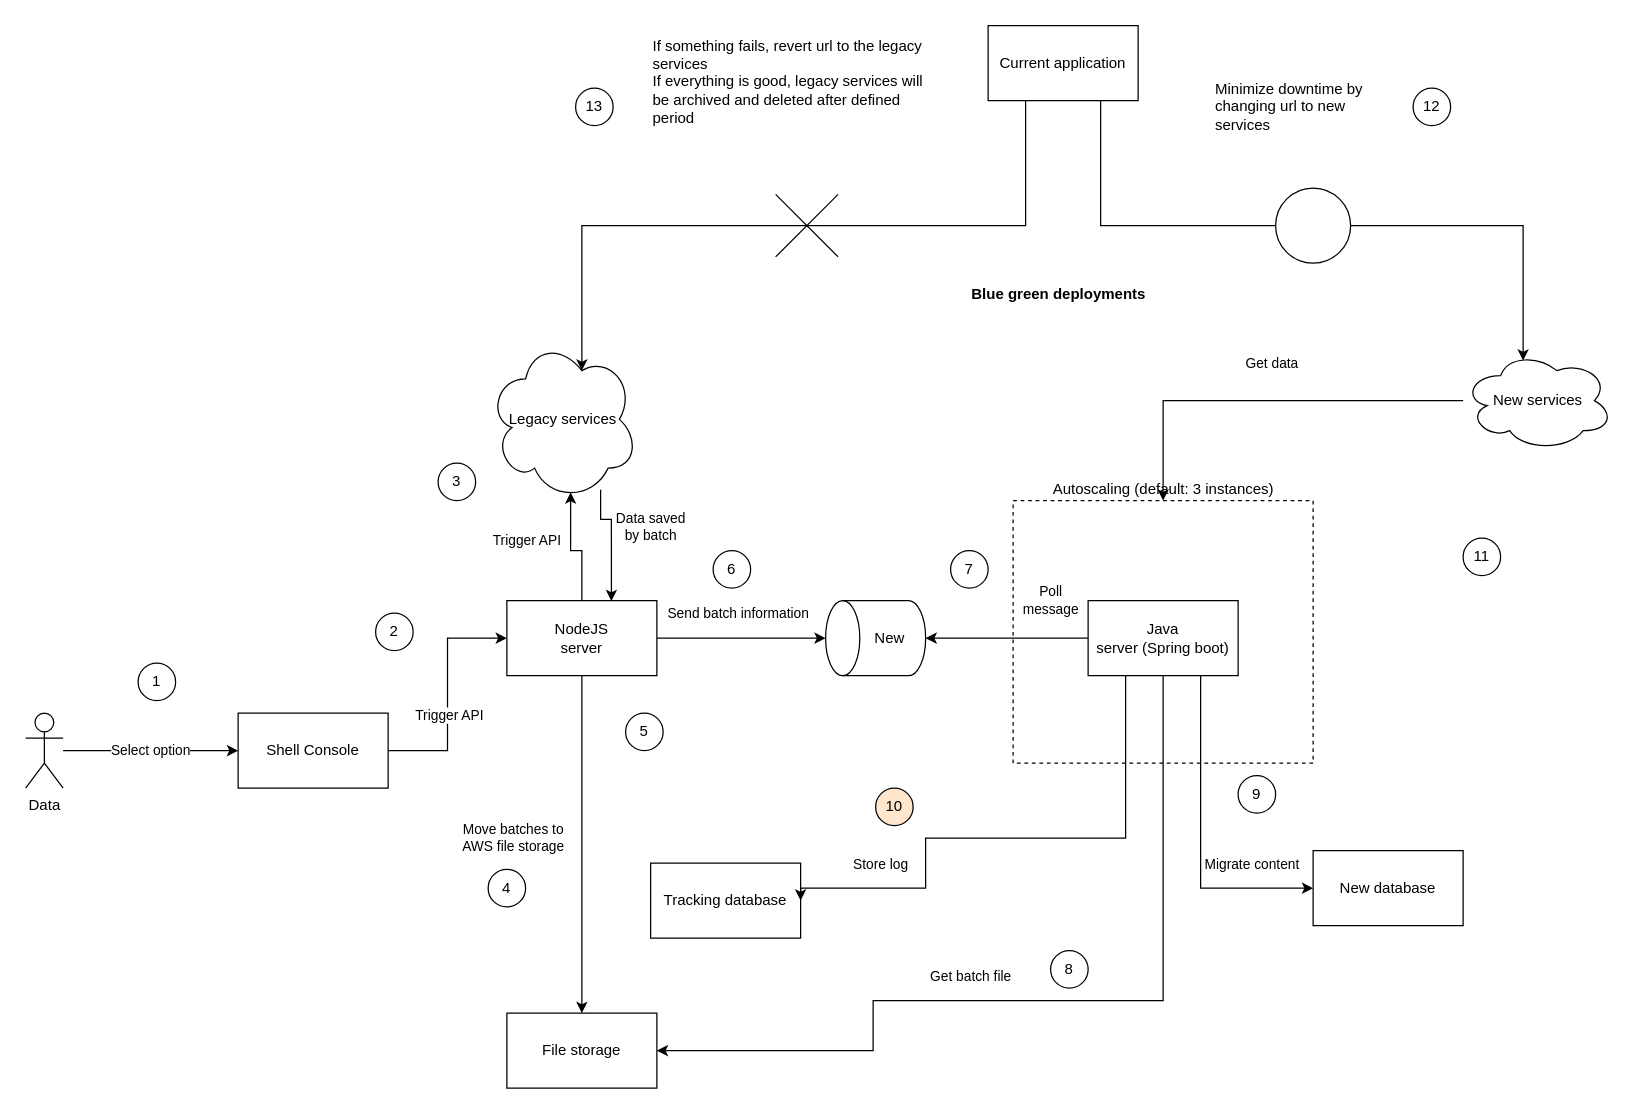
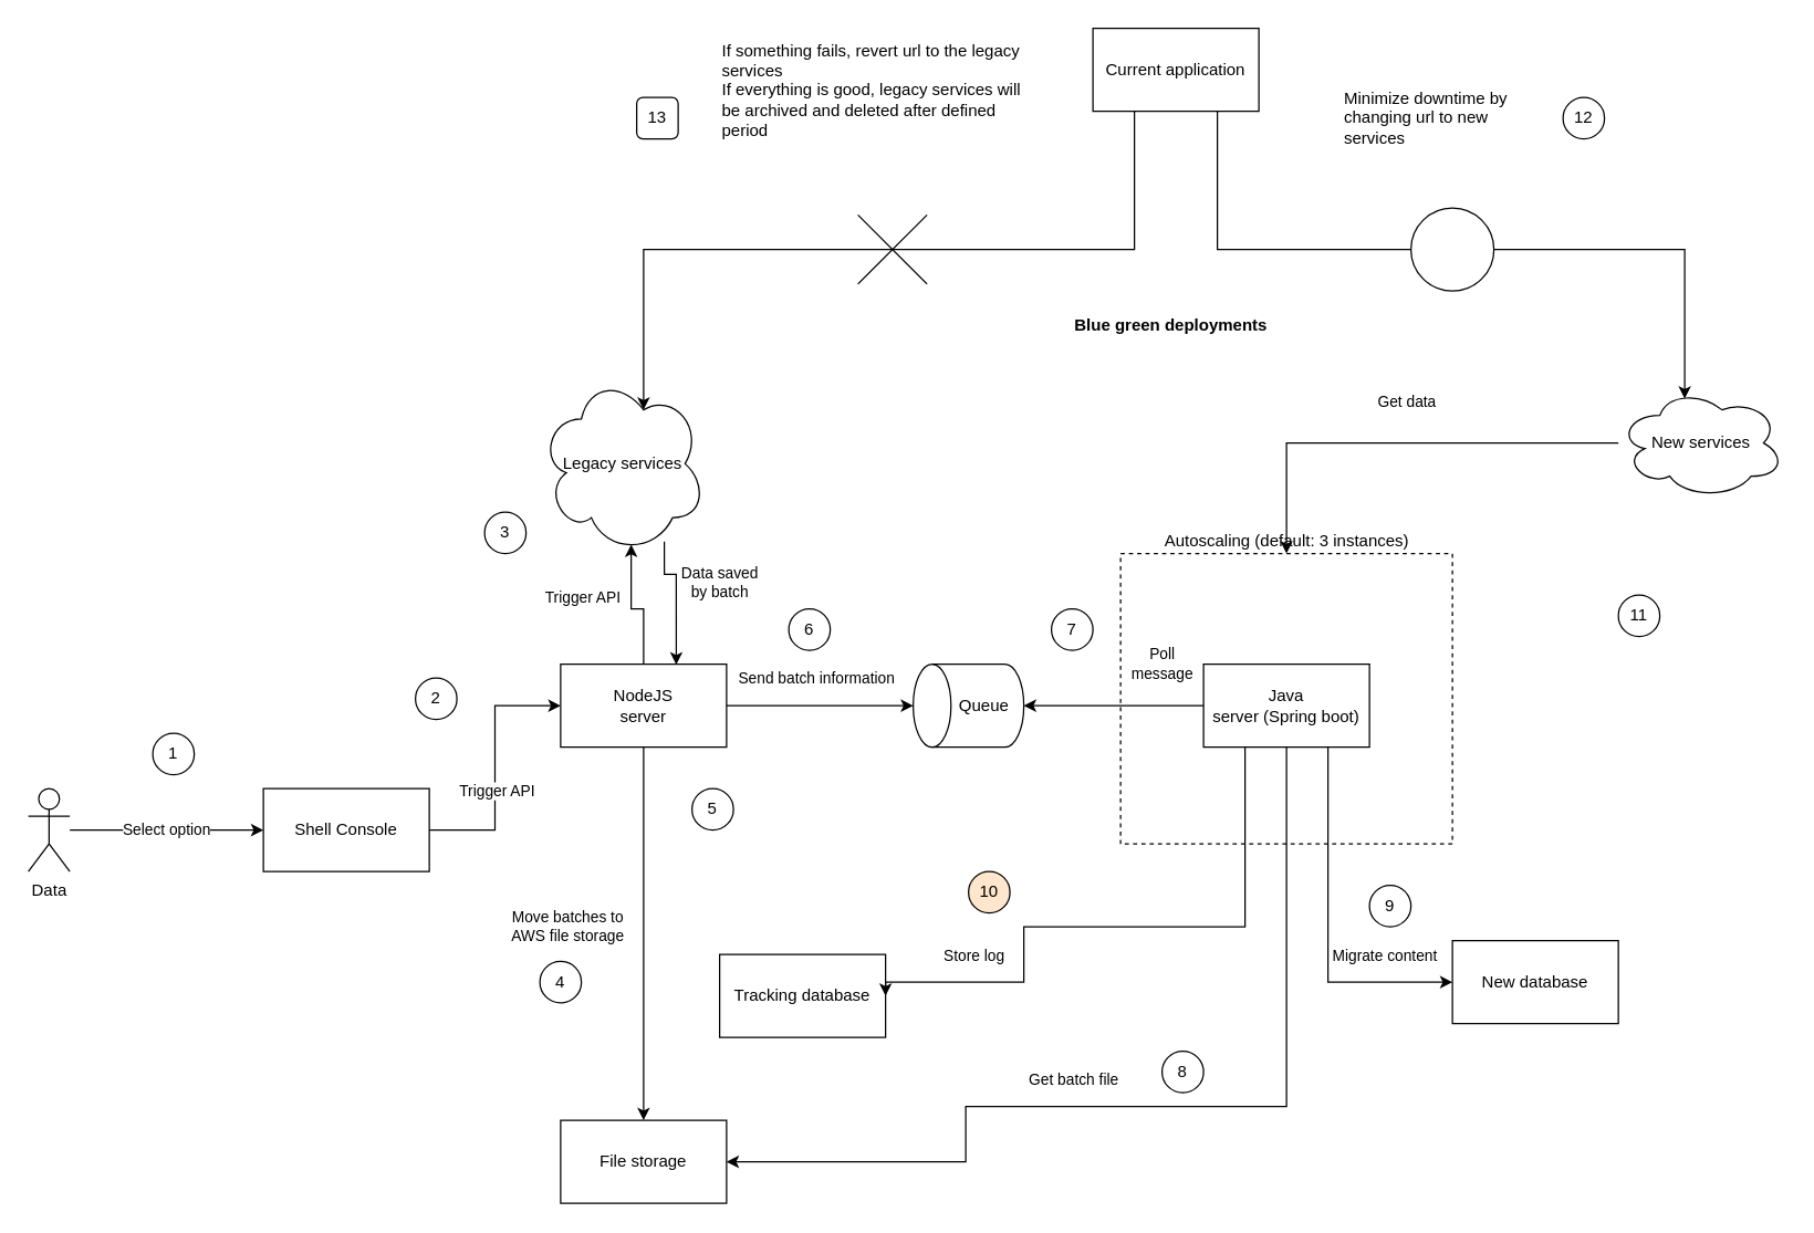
- <mxCell id="48" value="13" style="ellipse;whiteSpace=wrap;html=1;aspect=fixed;" vertex="1" parent="1"><mxGeometry x="460" y="70" width="30" height="30" as="geometry" /></mxCell>
+ <mxCell id="48" value="13" style="whiteSpace=wrap;html=1;aspect=fixed;rounded=1;" vertex="1" parent="1"><mxGeometry x="460" y="70" width="30" height="30" as="geometry" /></mxCell>
- <mxCell id="21" value="New" style="shape=cylinder3;whiteSpace=wrap;html=1;boundedLbl=1;backgroundOutline=1;size=13.667;direction=north;" vertex="1" parent="1"><mxGeometry x="660" y="480" width="80" height="60" as="geometry" /></mxCell>
+ <mxCell id="21" value="Queue" style="shape=cylinder3;whiteSpace=wrap;html=1;boundedLbl=1;backgroundOutline=1;size=13.667;direction=north;" vertex="1" parent="1"><mxGeometry x="660" y="480" width="80" height="60" as="geometry" /></mxCell>
- <mxCell id="36" value="9" style="ellipse;whiteSpace=wrap;html=1;aspect=fixed;" vertex="1" parent="1"><mxGeometry x="990" y="620" width="30" height="30" as="geometry" /></mxCell>
+ <mxCell id="36" value="9" style="ellipse;whiteSpace=wrap;html=1;aspect=fixed;" vertex="1" parent="1"><mxGeometry x="990" y="640" width="30" height="30" as="geometry" /></mxCell>
